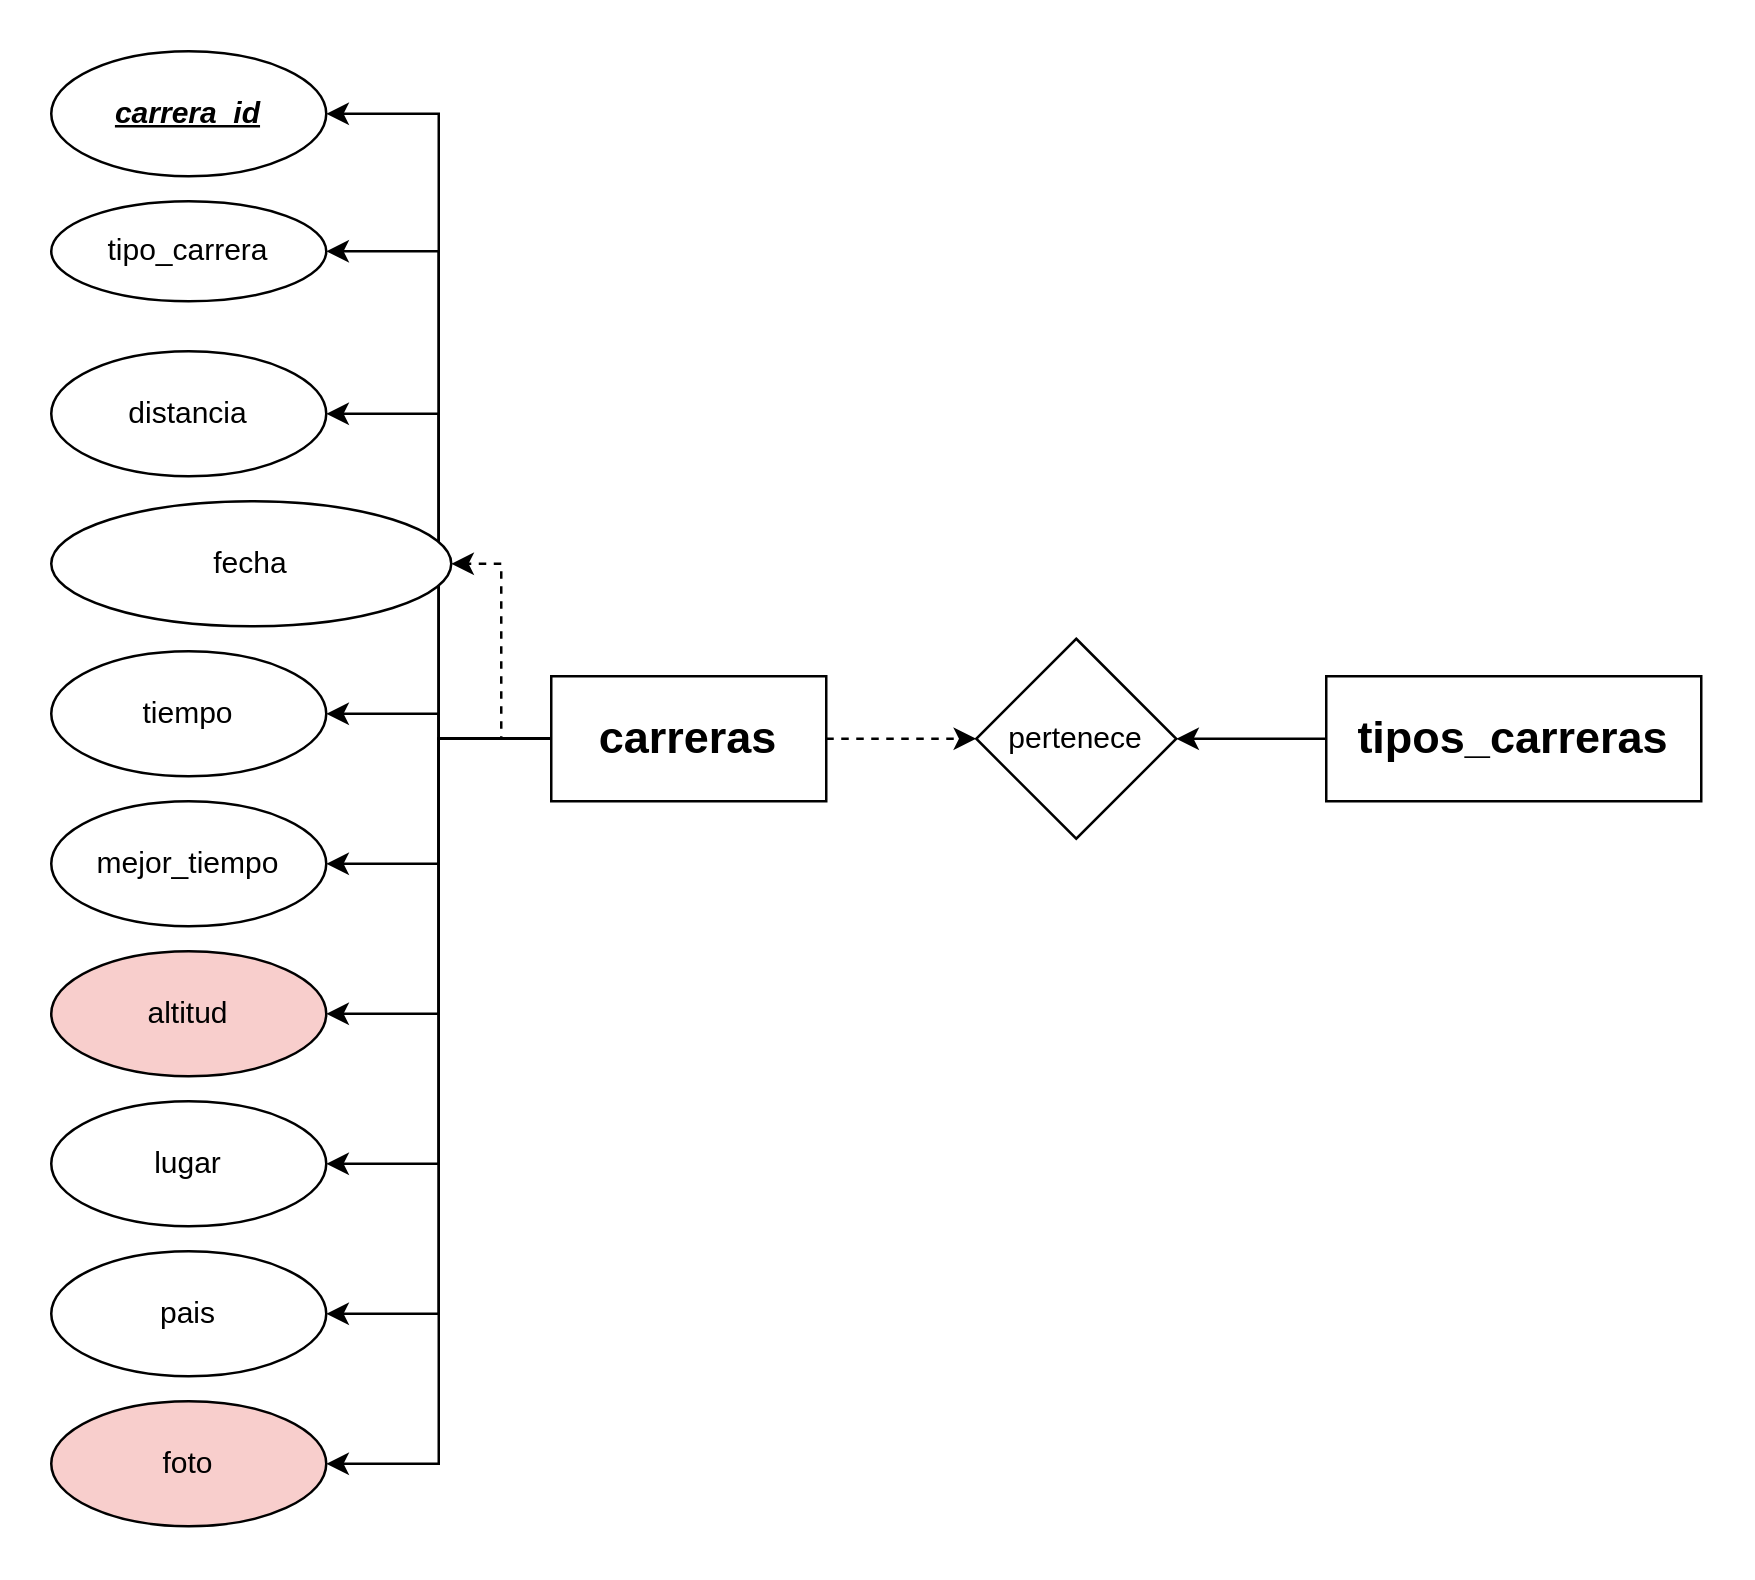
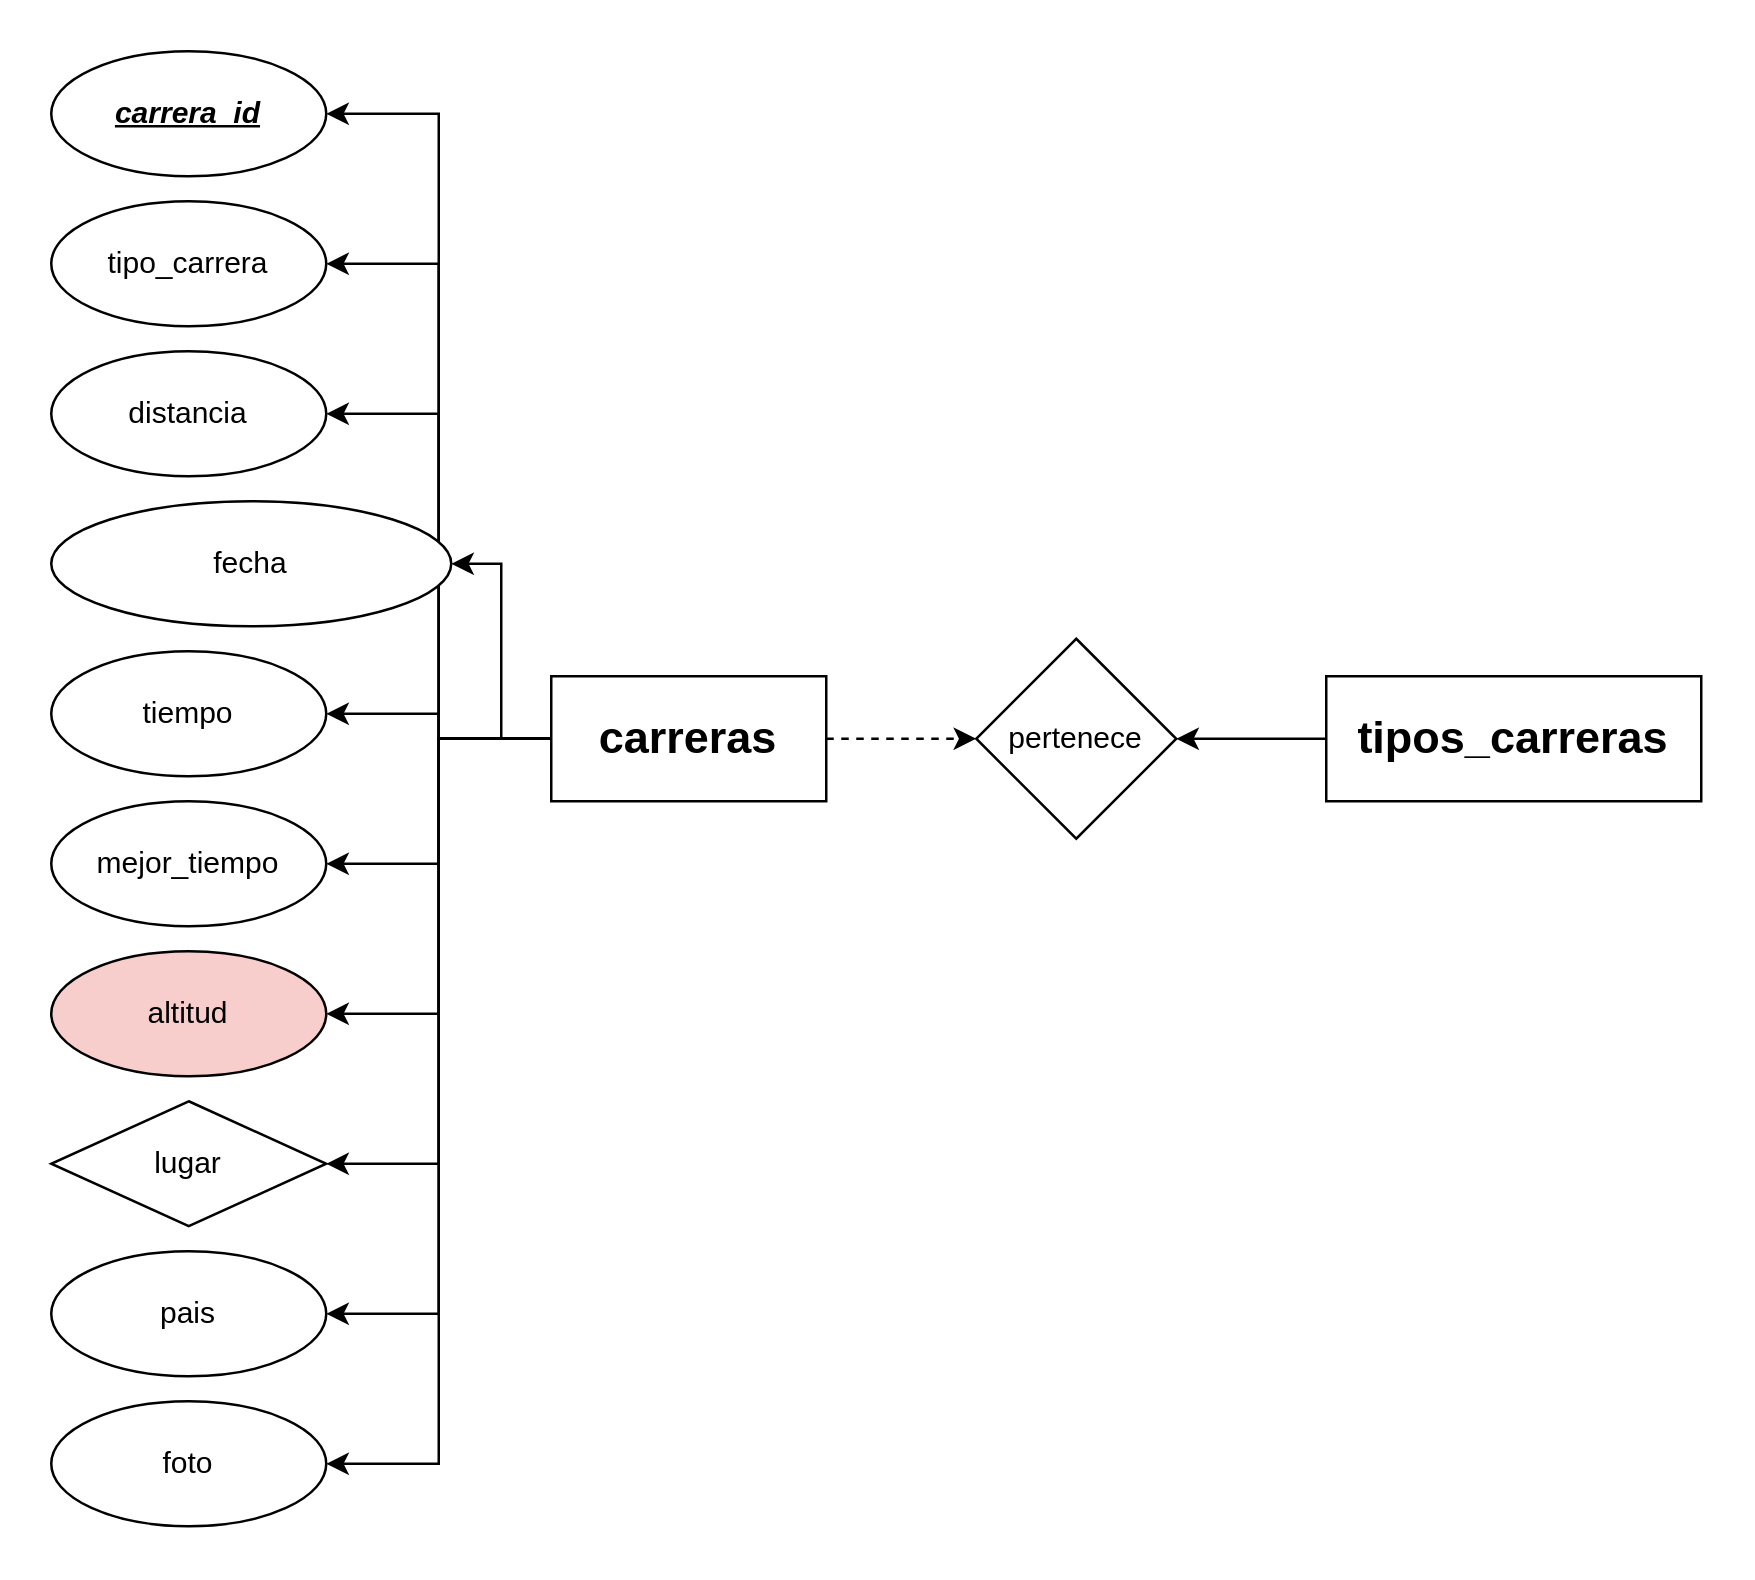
- <mxCell id="15" value="&lt;font style=&quot;font-size: 12px;&quot;&gt;tipo_carrera&lt;/font&gt;" style="ellipse;whiteSpace=wrap;html=1;" vertex="1" parent="1"><mxGeometry x="20" y="80" width="110" height="40" as="geometry" /></mxCell>
+ <mxCell id="15" value="&lt;font style=&quot;font-size: 12px;&quot;&gt;tipo_carrera&lt;/font&gt;" style="ellipse;whiteSpace=wrap;html=1;" vertex="1" parent="1"><mxGeometry x="20" y="80" width="110" height="50" as="geometry" /></mxCell>
- <mxCell id="5" style="edgeStyle=orthogonalEdgeStyle;rounded=0;orthogonalLoop=1;jettySize=auto;html=1;entryX=1;entryY=0.5;entryDx=0;entryDy=0;dashed=1;" edge="1" parent="1" source="13" target="17"><mxGeometry relative="1" as="geometry" /></mxCell>
+ <mxCell id="5" style="edgeStyle=orthogonalEdgeStyle;rounded=0;orthogonalLoop=1;jettySize=auto;html=1;entryX=1;entryY=0.5;entryDx=0;entryDy=0;" edge="1" parent="1" source="13" target="17"><mxGeometry relative="1" as="geometry" /></mxCell>
- <mxCell id="21" value="&lt;font style=&quot;font-size: 12px;&quot;&gt;lugar&lt;/font&gt;" style="ellipse;whiteSpace=wrap;html=1;" vertex="1" parent="1"><mxGeometry x="20" y="440" width="110" height="50" as="geometry" /></mxCell>
+ <mxCell id="21" value="&lt;font style=&quot;font-size: 12px;&quot;&gt;lugar&lt;/font&gt;" style="rhombus;whiteSpace=wrap;html=1;" vertex="1" parent="1"><mxGeometry x="20" y="440" width="110" height="50" as="geometry" /></mxCell>
- <mxCell id="23" value="foto" style="ellipse;whiteSpace=wrap;html=1;fillColor=#f8cecc;" vertex="1" parent="1"><mxGeometry x="20" y="560" width="110" height="50" as="geometry" /></mxCell>
+ <mxCell id="23" value="foto" style="ellipse;whiteSpace=wrap;html=1;" vertex="1" parent="1"><mxGeometry x="20" y="560" width="110" height="50" as="geometry" /></mxCell>
